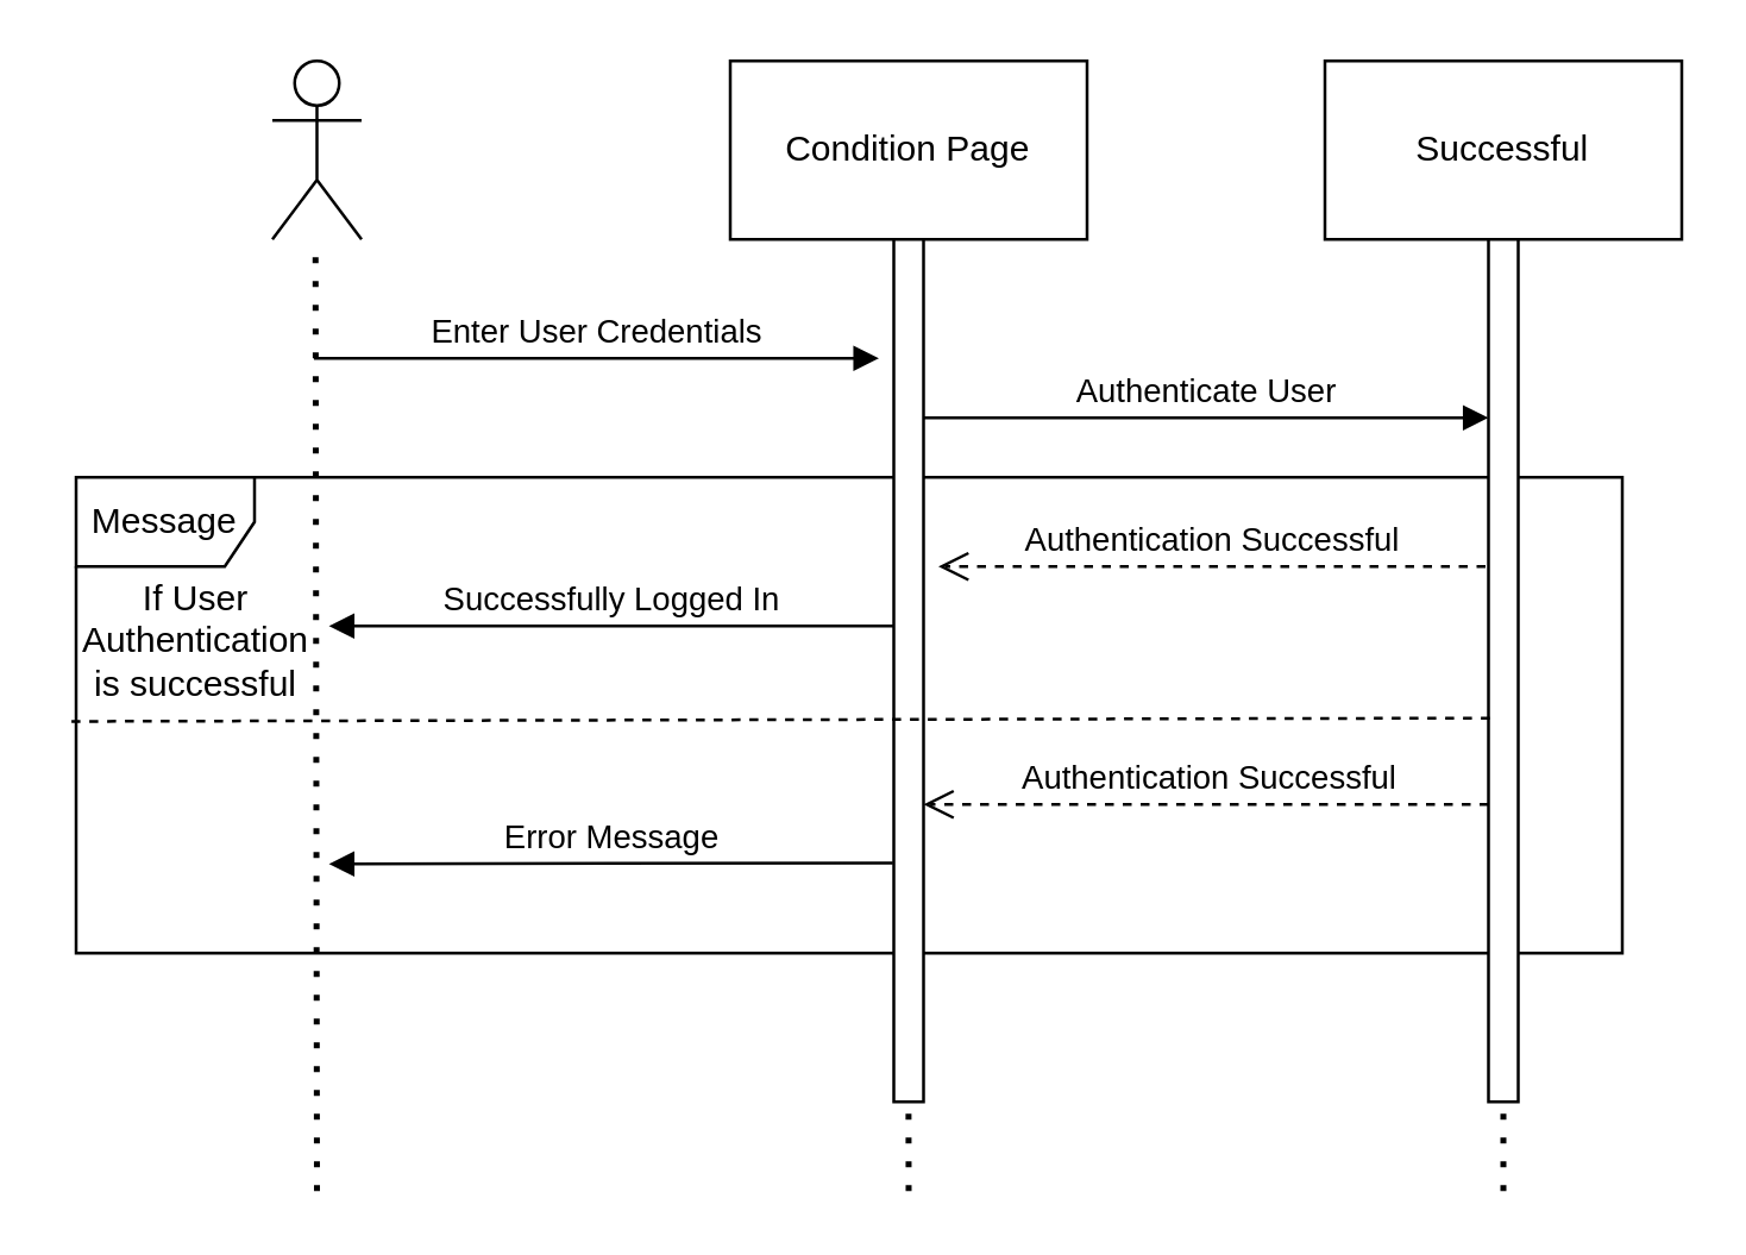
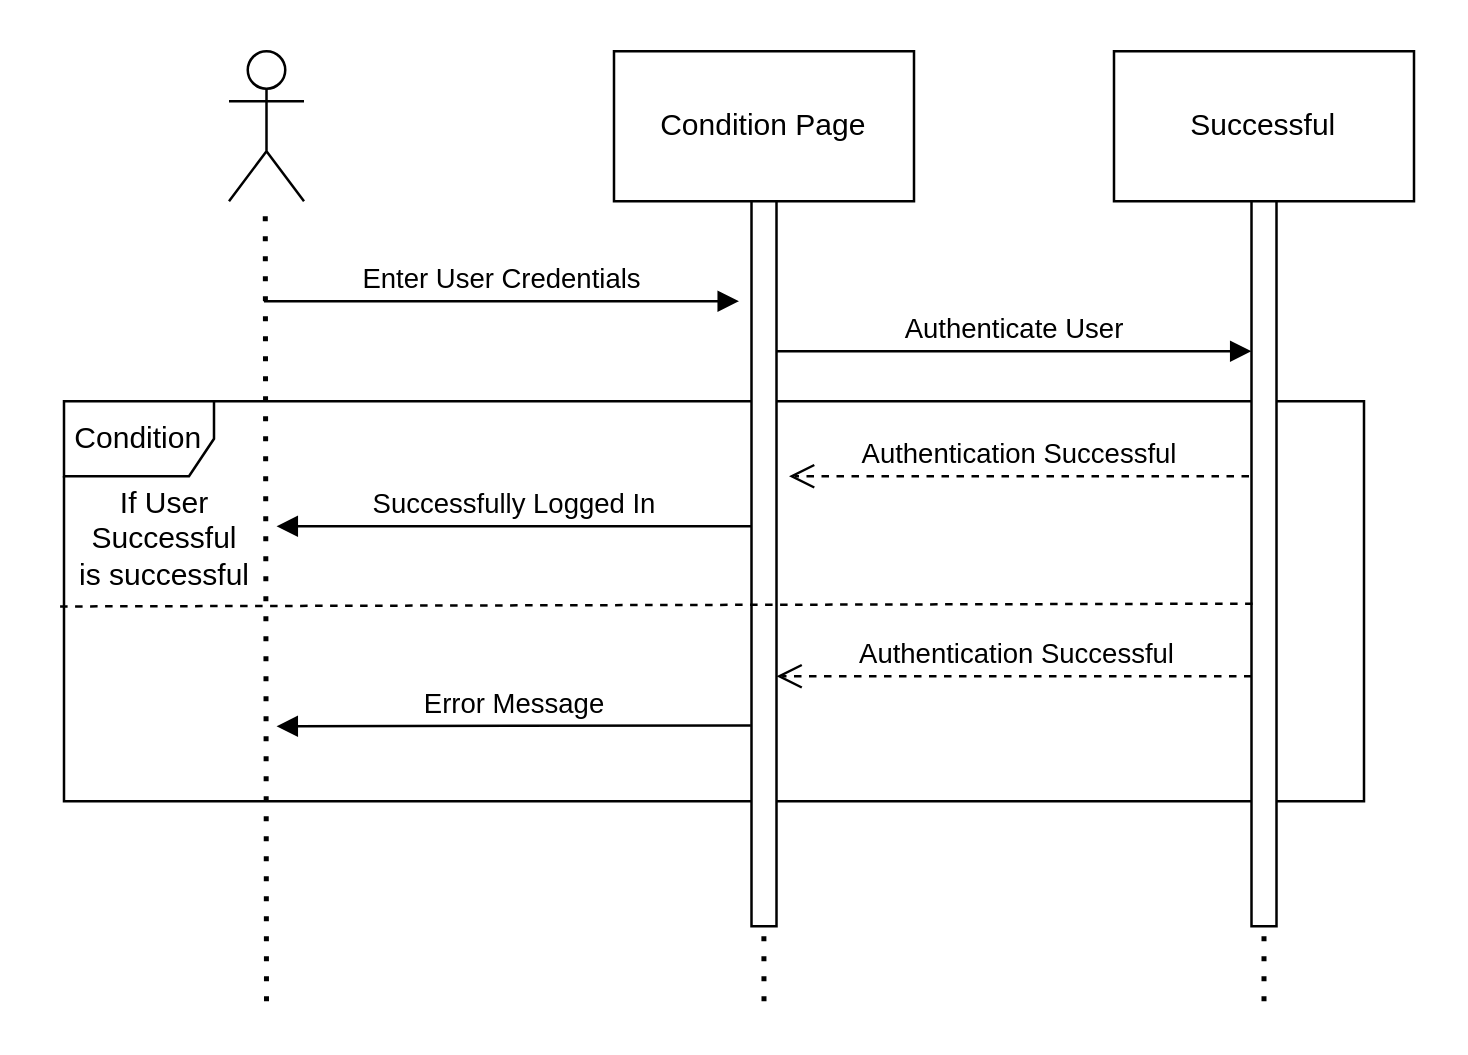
- <mxCell id="2" value="Message" style="shape=umlFrame;whiteSpace=wrap;html=1;" vertex="1" parent="1"><mxGeometry x="25" y="160" width="520" height="160" as="geometry" /></mxCell>
+ <mxCell id="2" value="Condition" style="shape=umlFrame;whiteSpace=wrap;html=1;" vertex="1" parent="1"><mxGeometry x="25" y="160" width="520" height="160" as="geometry" /></mxCell>
- <mxCell id="15" value="If User&lt;br&gt;Authentication&lt;br&gt;is successful" style="text;html=1;align=center;verticalAlign=middle;resizable=0;points=[];autosize=1;strokeColor=none;fillColor=none;" vertex="1" parent="1"><mxGeometry x="20" y="190" width="90" height="50" as="geometry" /></mxCell>
+ <mxCell id="15" value="If User&lt;br&gt;Successful&lt;br&gt;is successful" style="text;html=1;align=center;verticalAlign=middle;resizable=0;points=[];autosize=1;strokeColor=none;fillColor=none;" vertex="1" parent="1"><mxGeometry x="20" y="190" width="90" height="50" as="geometry" /></mxCell>
